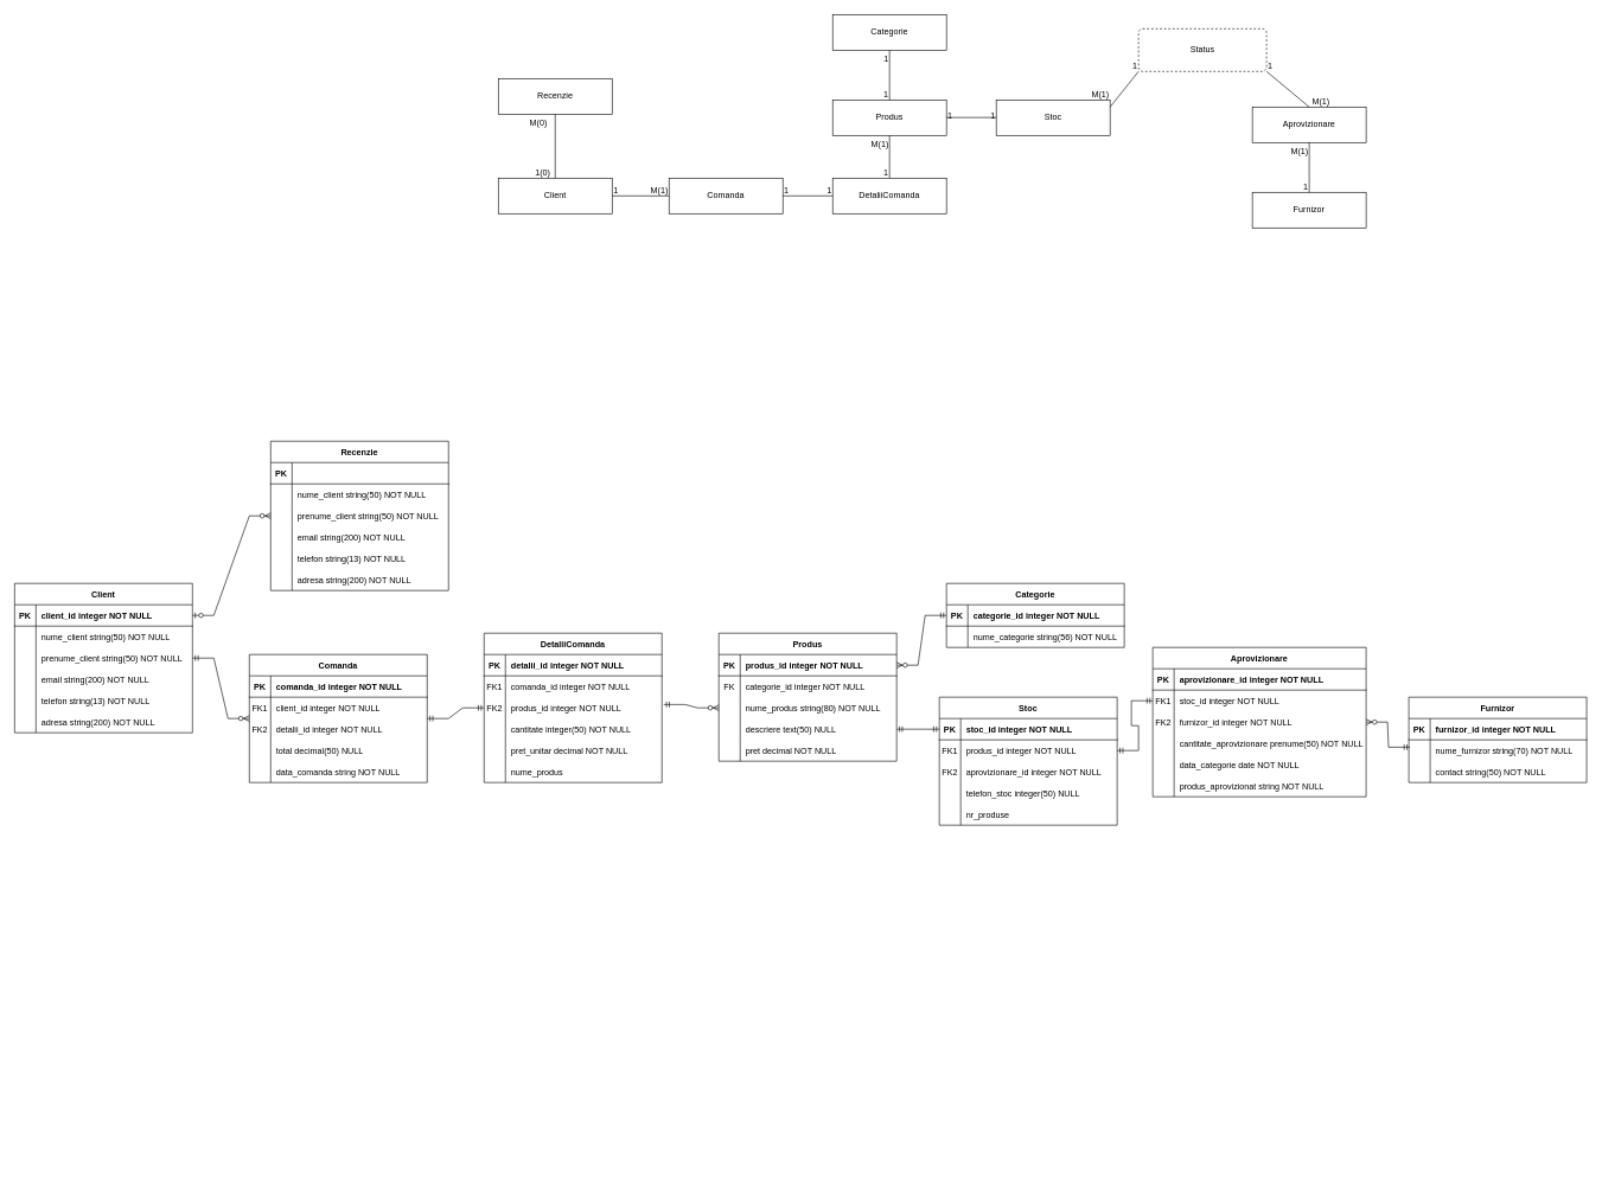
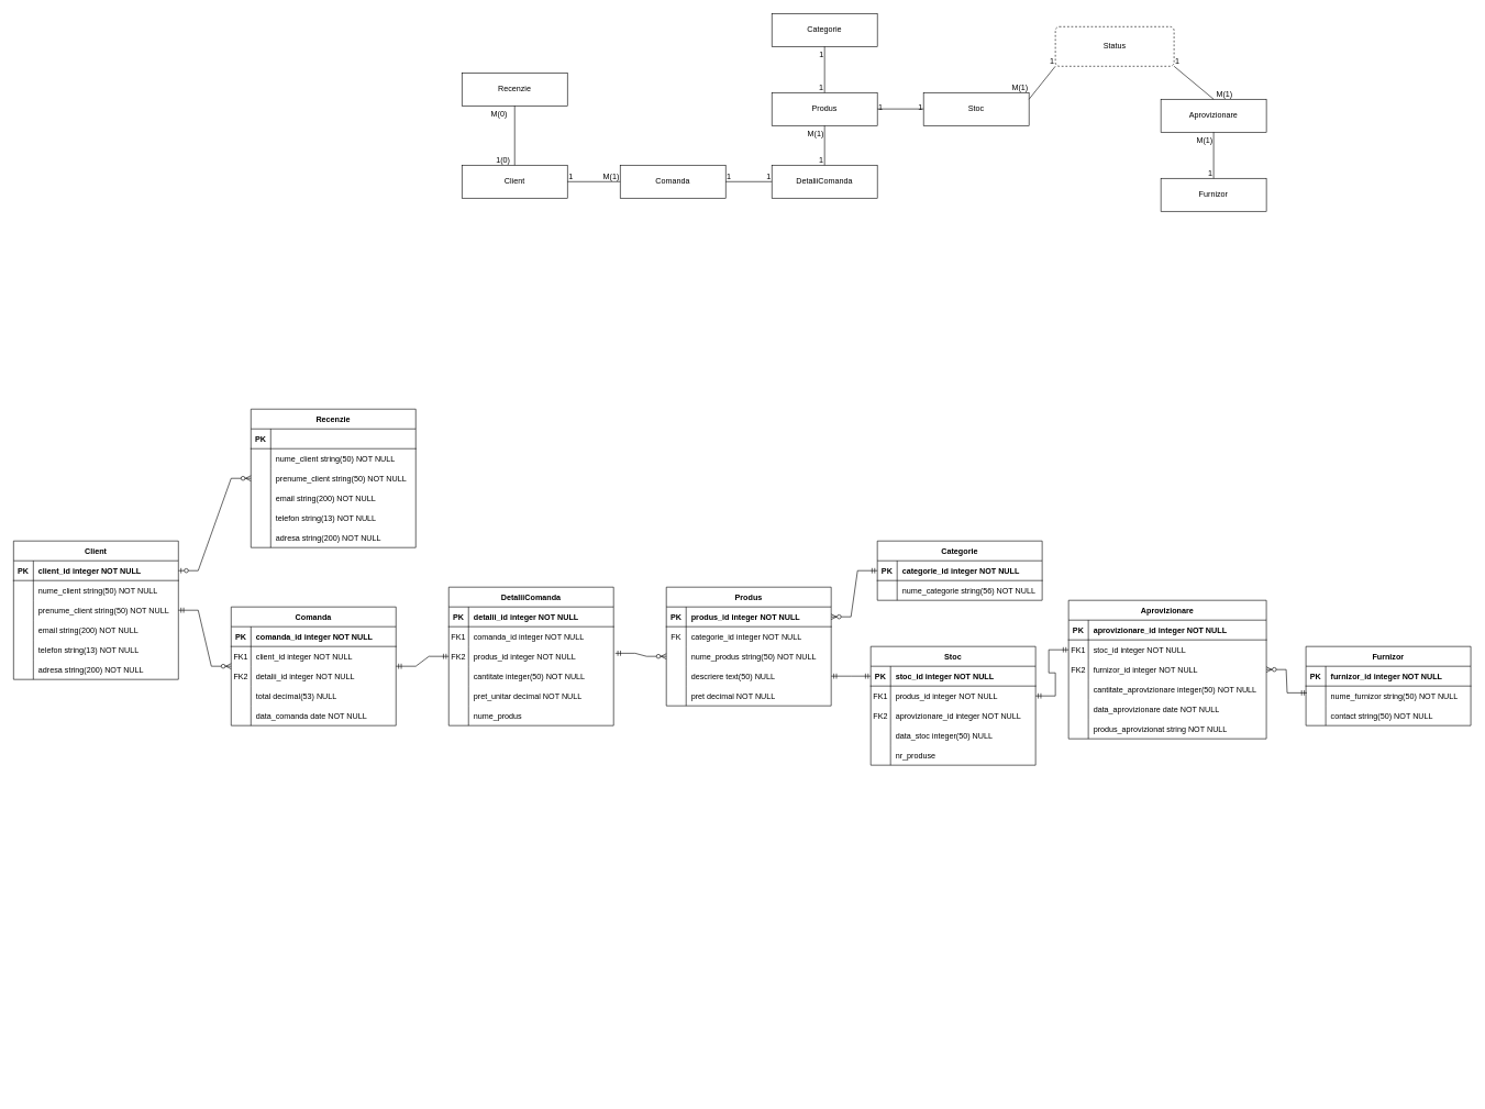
- <mxCell id="11" value="nume_produs string(80) NOT NULL" style="shape=partialRectangle;overflow=hidden;connectable=0;fillColor=none;top=0;left=0;bottom=0;right=0;align=left;spacingLeft=6;" vertex="1" parent="9"><mxGeometry x="30" width="220" height="30" as="geometry"><mxRectangle width="220" height="30" as="alternateBounds" /></mxGeometry></mxCell>
+ <mxCell id="11" value="nume_produs string(50) NOT NULL" style="shape=partialRectangle;overflow=hidden;connectable=0;fillColor=none;top=0;left=0;bottom=0;right=0;align=left;spacingLeft=6;" vertex="1" parent="9"><mxGeometry x="30" width="220" height="30" as="geometry"><mxRectangle width="220" height="30" as="alternateBounds" /></mxGeometry></mxCell>
- <mxCell id="117" value="cantitate_aprovizionare prenume(50) NOT NULL" style="shape=partialRectangle;overflow=hidden;connectable=0;fillColor=none;top=0;left=0;bottom=0;right=0;align=left;spacingLeft=6;" vertex="1" parent="115"><mxGeometry x="30" width="270" height="30" as="geometry"><mxRectangle width="270" height="30" as="alternateBounds" /></mxGeometry></mxCell>
+ <mxCell id="117" value="cantitate_aprovizionare integer(50) NOT NULL" style="shape=partialRectangle;overflow=hidden;connectable=0;fillColor=none;top=0;left=0;bottom=0;right=0;align=left;spacingLeft=6;" vertex="1" parent="115"><mxGeometry x="30" width="270" height="30" as="geometry"><mxRectangle width="270" height="30" as="alternateBounds" /></mxGeometry></mxCell>
- <mxCell id="82" value="total decimal(50) NULL" style="shape=partialRectangle;overflow=hidden;connectable=0;fillColor=none;top=0;left=0;bottom=0;right=0;align=left;spacingLeft=6;" vertex="1" parent="80"><mxGeometry x="30" width="220" height="30" as="geometry"><mxRectangle width="220" height="30" as="alternateBounds" /></mxGeometry></mxCell>
+ <mxCell id="82" value="total decimal(53) NULL" style="shape=partialRectangle;overflow=hidden;connectable=0;fillColor=none;top=0;left=0;bottom=0;right=0;align=left;spacingLeft=6;" vertex="1" parent="80"><mxGeometry x="30" width="220" height="30" as="geometry"><mxRectangle width="220" height="30" as="alternateBounds" /></mxGeometry></mxCell>
- <mxCell id="50" value="nume_furnizor string(70) NOT NULL" style="shape=partialRectangle;overflow=hidden;connectable=0;fillColor=none;top=0;left=0;bottom=0;right=0;align=left;spacingLeft=6;" vertex="1" parent="48"><mxGeometry x="30" width="220" height="30" as="geometry"><mxRectangle width="220" height="30" as="alternateBounds" /></mxGeometry></mxCell>
+ <mxCell id="50" value="nume_furnizor string(50) NOT NULL" style="shape=partialRectangle;overflow=hidden;connectable=0;fillColor=none;top=0;left=0;bottom=0;right=0;align=left;spacingLeft=6;" vertex="1" parent="48"><mxGeometry x="30" width="220" height="30" as="geometry"><mxRectangle width="220" height="30" as="alternateBounds" /></mxGeometry></mxCell>
- <mxCell id="120" value="data_categorie date NOT NULL" style="shape=partialRectangle;overflow=hidden;connectable=0;fillColor=none;top=0;left=0;bottom=0;right=0;align=left;spacingLeft=6;" vertex="1" parent="118"><mxGeometry x="30" width="270" height="30" as="geometry"><mxRectangle width="270" height="30" as="alternateBounds" /></mxGeometry></mxCell>
+ <mxCell id="120" value="data_aprovizionare date NOT NULL" style="shape=partialRectangle;overflow=hidden;connectable=0;fillColor=none;top=0;left=0;bottom=0;right=0;align=left;spacingLeft=6;" vertex="1" parent="118"><mxGeometry x="30" width="270" height="30" as="geometry"><mxRectangle width="270" height="30" as="alternateBounds" /></mxGeometry></mxCell>
- <mxCell id="85" value="data_comanda string NOT NULL" style="shape=partialRectangle;overflow=hidden;connectable=0;fillColor=none;top=0;left=0;bottom=0;right=0;align=left;spacingLeft=6;" vertex="1" parent="83"><mxGeometry x="30" width="220" height="30" as="geometry"><mxRectangle width="220" height="30" as="alternateBounds" /></mxGeometry></mxCell>
+ <mxCell id="85" value="data_comanda date NOT NULL" style="shape=partialRectangle;overflow=hidden;connectable=0;fillColor=none;top=0;left=0;bottom=0;right=0;align=left;spacingLeft=6;" vertex="1" parent="83"><mxGeometry x="30" width="220" height="30" as="geometry"><mxRectangle width="220" height="30" as="alternateBounds" /></mxGeometry></mxCell>
- <mxCell id="66" value="telefon_stoc integer(50) NULL" style="shape=partialRectangle;overflow=hidden;connectable=0;fillColor=none;top=0;left=0;bottom=0;right=0;align=left;spacingLeft=6;" vertex="1" parent="64"><mxGeometry x="30" width="220" height="30" as="geometry"><mxRectangle width="220" height="30" as="alternateBounds" /></mxGeometry></mxCell>
+ <mxCell id="66" value="data_stoc integer(50) NULL" style="shape=partialRectangle;overflow=hidden;connectable=0;fillColor=none;top=0;left=0;bottom=0;right=0;align=left;spacingLeft=6;" vertex="1" parent="64"><mxGeometry x="30" width="220" height="30" as="geometry"><mxRectangle width="220" height="30" as="alternateBounds" /></mxGeometry></mxCell>
